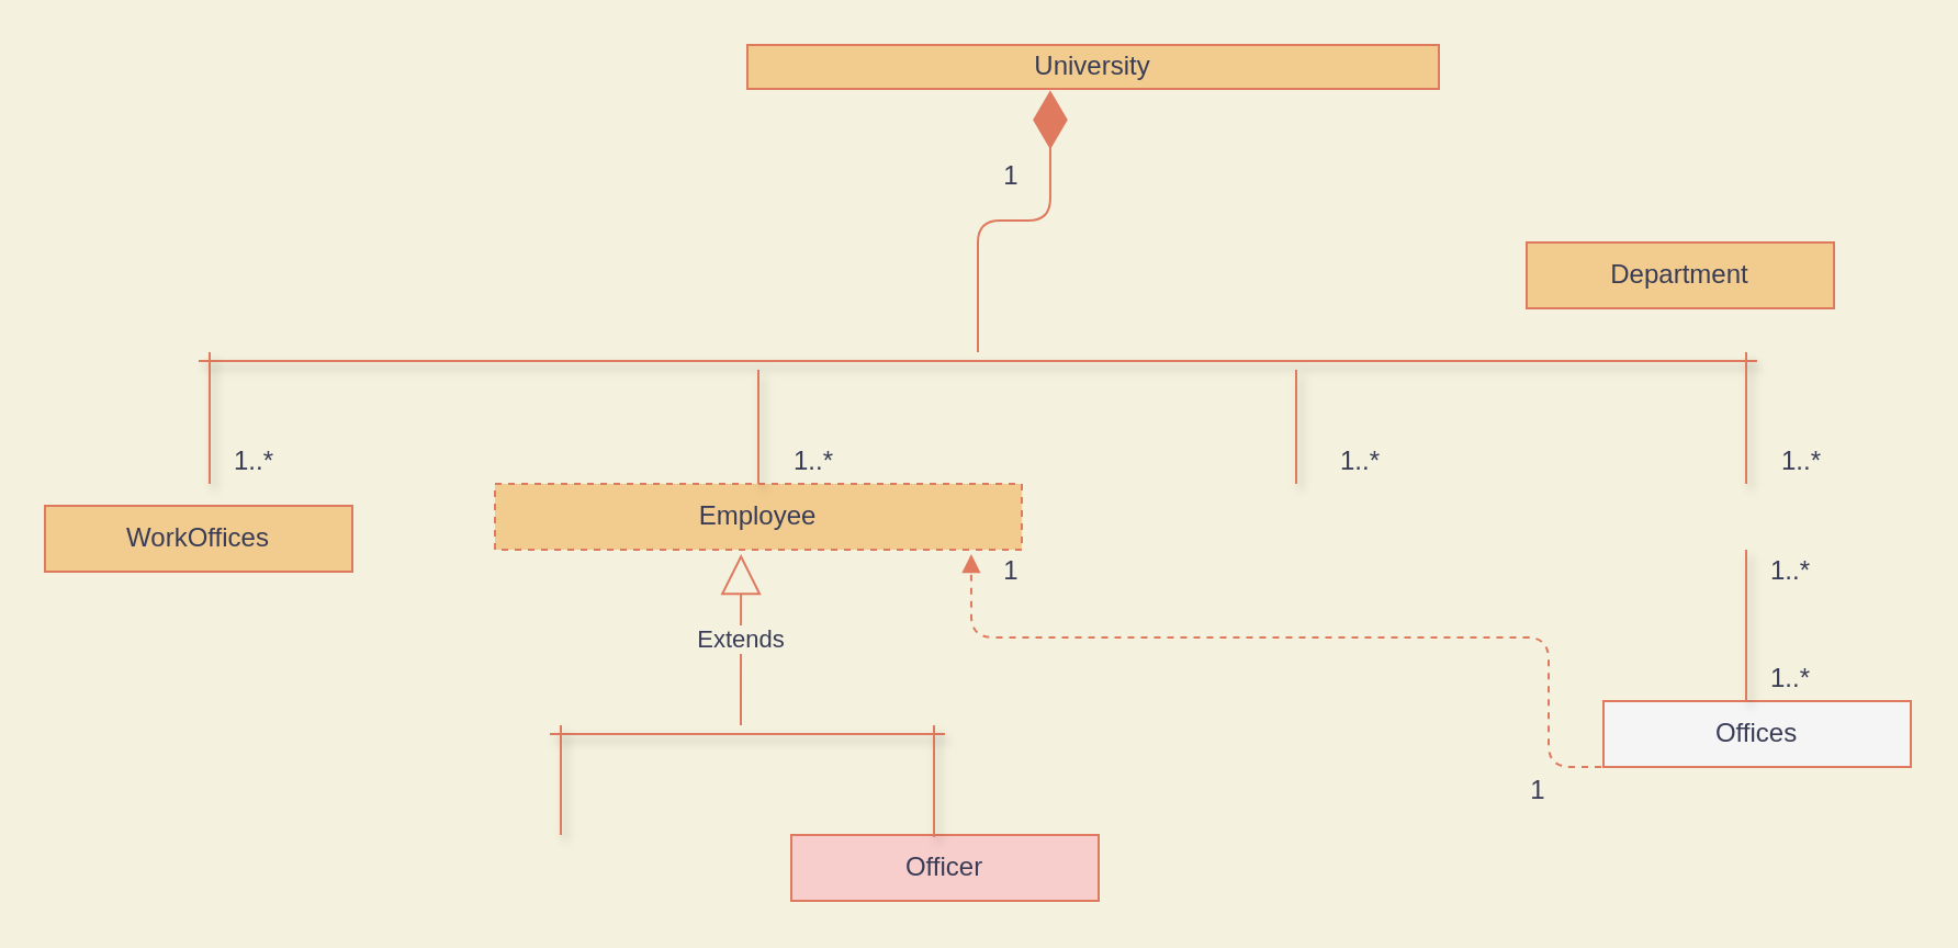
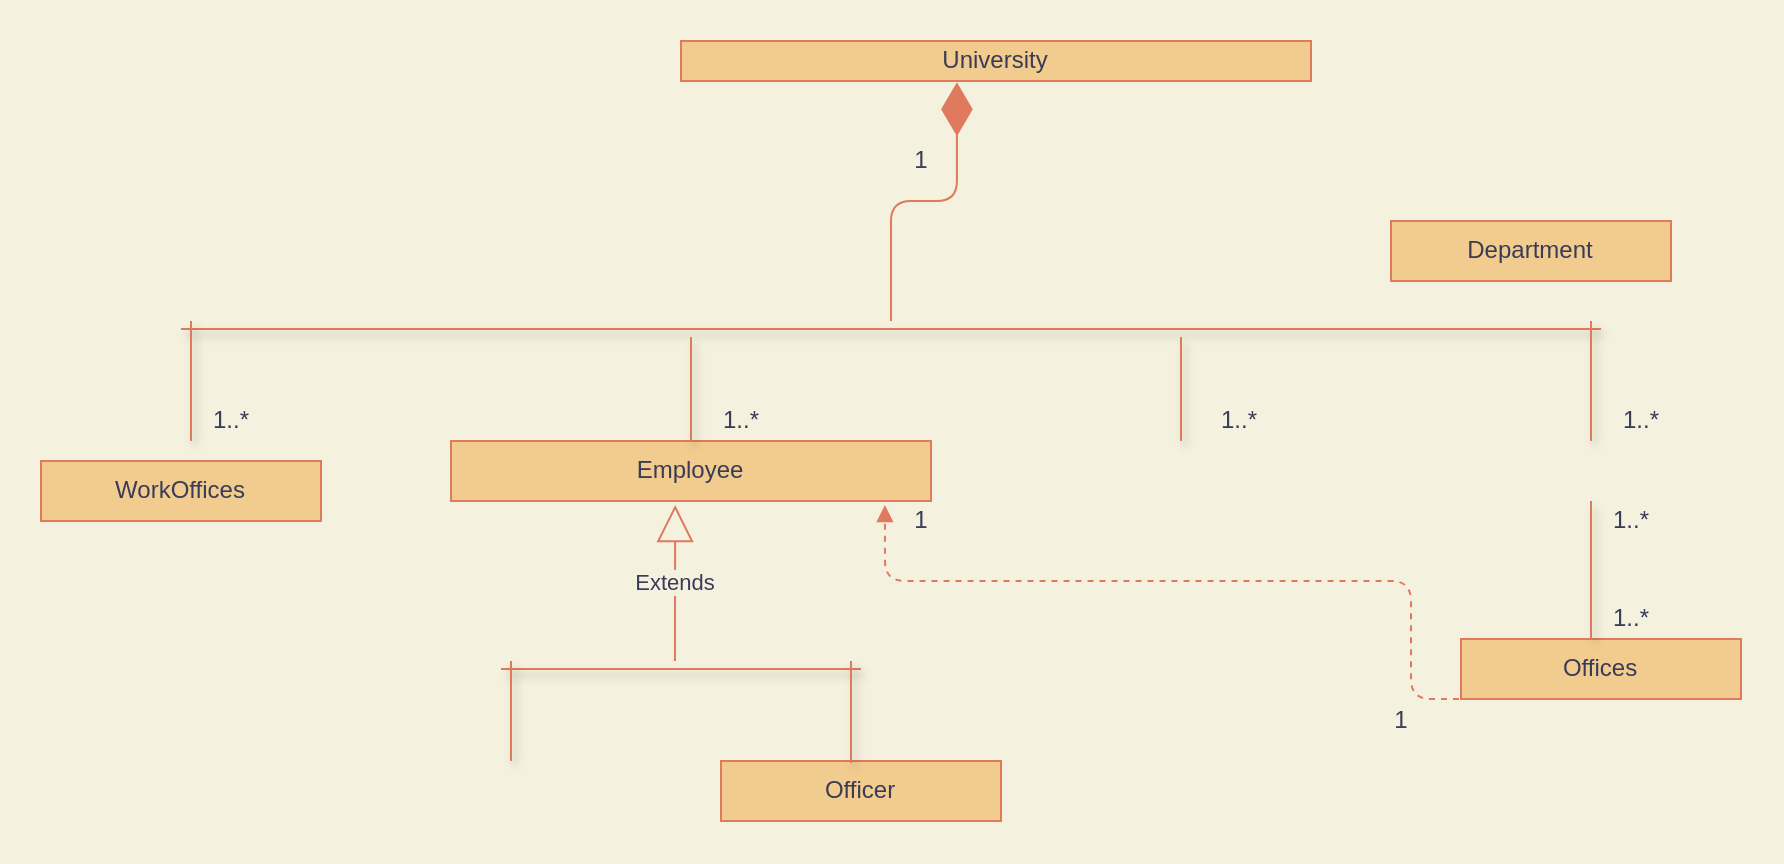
- <mxCell id="6" value="Employee" style="rounded=0;whiteSpace=wrap;html=1;fillColor=#F2CC8F;strokeColor=#E07A5F;fontColor=#393C56;dashed=1;" vertex="1" parent="1"><mxGeometry x="225" y="220" width="240" height="30" as="geometry" /></mxCell>
+ <mxCell id="6" value="Employee" style="rounded=0;whiteSpace=wrap;html=1;fillColor=#F2CC8F;strokeColor=#E07A5F;fontColor=#393C56;" vertex="1" parent="1"><mxGeometry x="225" y="220" width="240" height="30" as="geometry" /></mxCell>
- <mxCell id="4" value="Offices" style="rounded=0;whiteSpace=wrap;html=1;fillColor=#f5f5f5;strokeColor=#E07A5F;fontColor=#393C56;" vertex="1" parent="1"><mxGeometry x="730" y="319" width="140" height="30" as="geometry" /></mxCell>
+ <mxCell id="4" value="Offices" style="rounded=0;whiteSpace=wrap;html=1;fillColor=#F2CC8F;strokeColor=#E07A5F;fontColor=#393C56;" vertex="1" parent="1"><mxGeometry x="730" y="319" width="140" height="30" as="geometry" /></mxCell>
- <mxCell id="7" value="Officer" style="rounded=0;whiteSpace=wrap;html=1;fillColor=#f8cecc;strokeColor=#E07A5F;fontColor=#393C56;" vertex="1" parent="1"><mxGeometry x="360" y="380" width="140" height="30" as="geometry" /></mxCell>
+ <mxCell id="7" value="Officer" style="rounded=0;whiteSpace=wrap;html=1;fillColor=#F2CC8F;strokeColor=#E07A5F;fontColor=#393C56;" vertex="1" parent="1"><mxGeometry x="360" y="380" width="140" height="30" as="geometry" /></mxCell>
